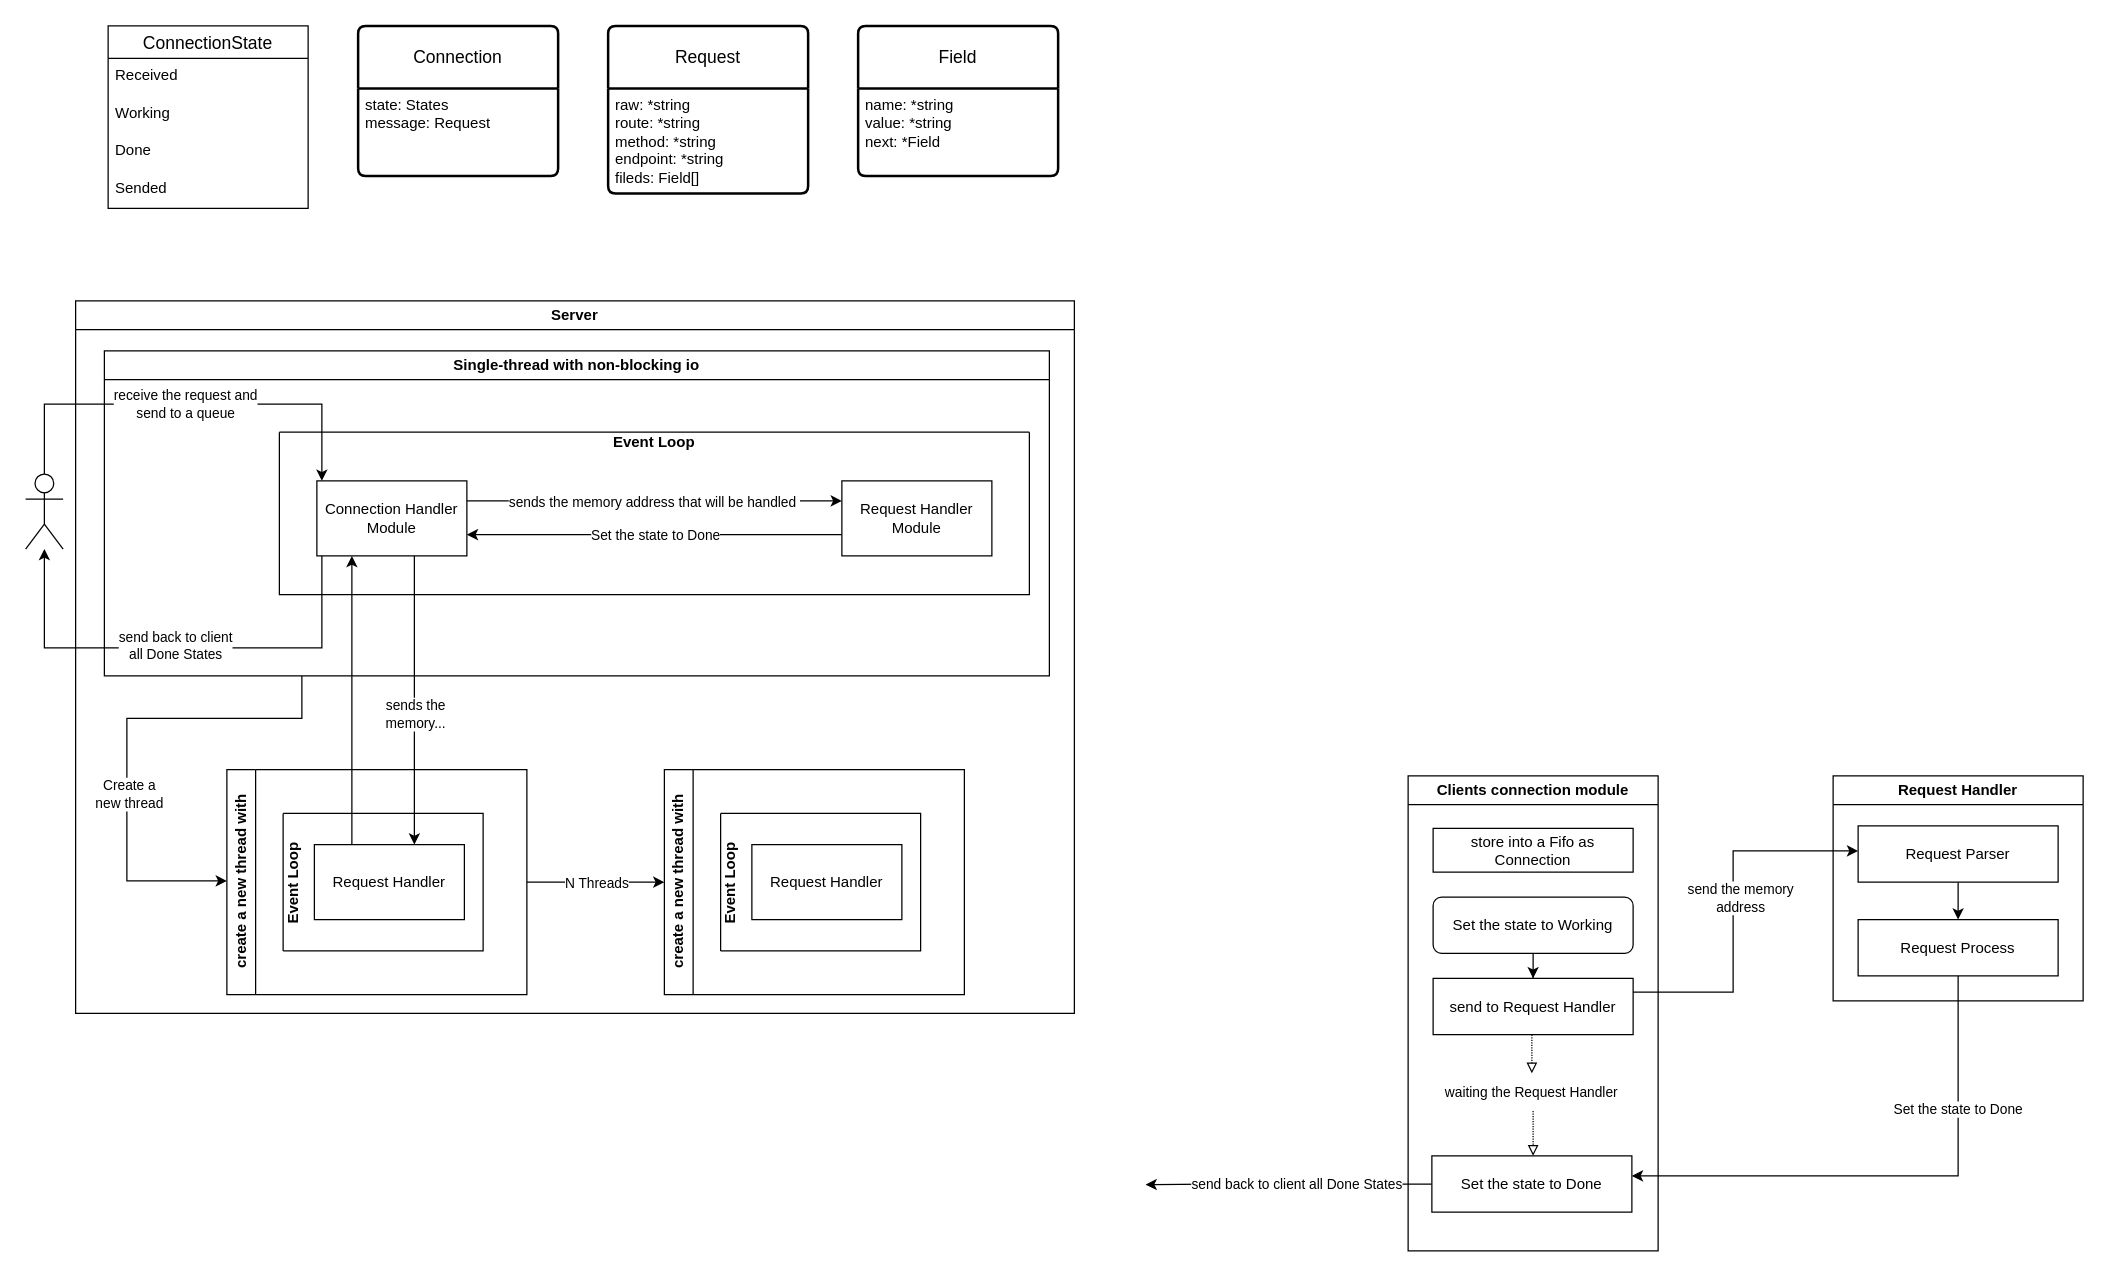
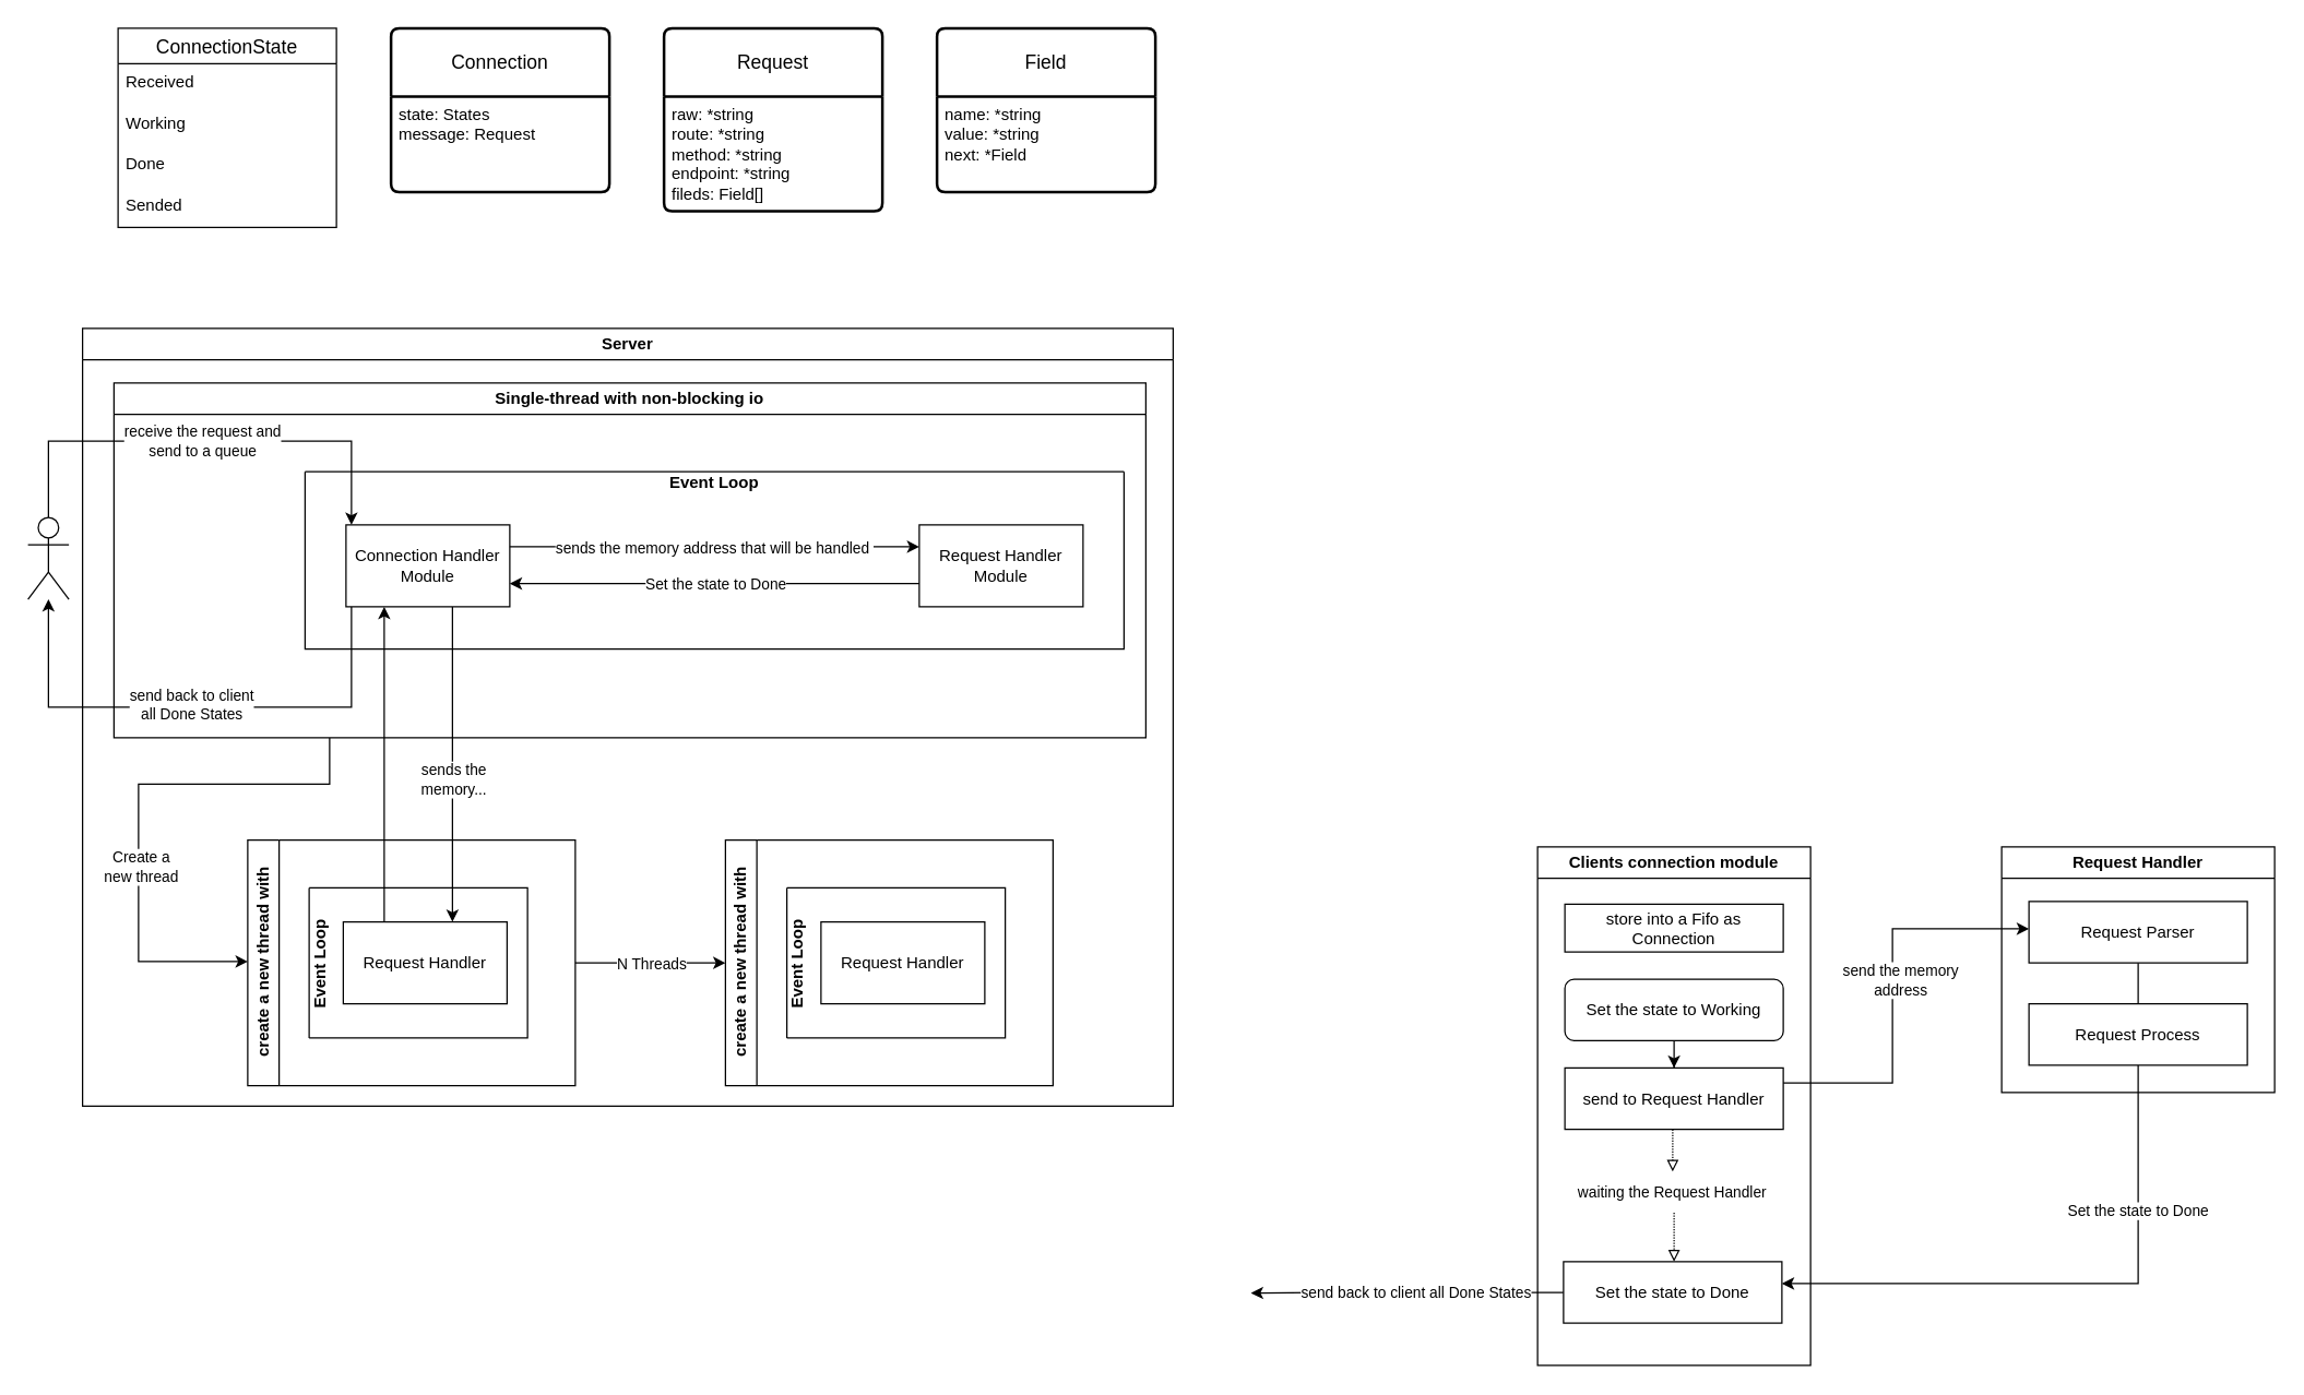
- <mxCell id="25" value="" style="edgeStyle=orthogonalEdgeStyle;rounded=0;orthogonalLoop=1;jettySize=auto;html=1;" parent="24" source="26" target="27" edge="1"><mxGeometry relative="1" as="geometry" /></mxCell>
+ <mxCell id="25" value="" style="edgeStyle=orthogonalEdgeStyle;rounded=0;orthogonalLoop=1;jettySize=auto;html=1;endArrow=none;" parent="24" source="26" target="27" edge="1"><mxGeometry relative="1" as="geometry" /></mxCell>
